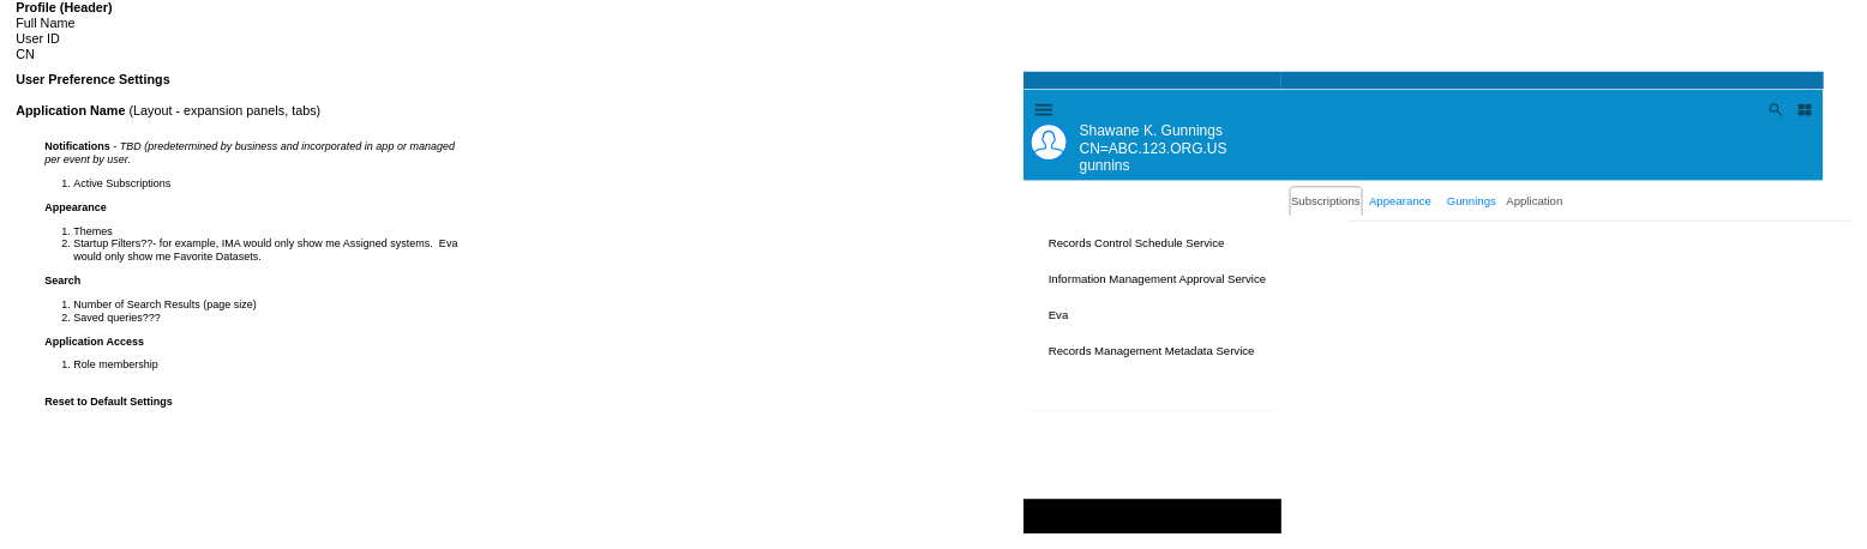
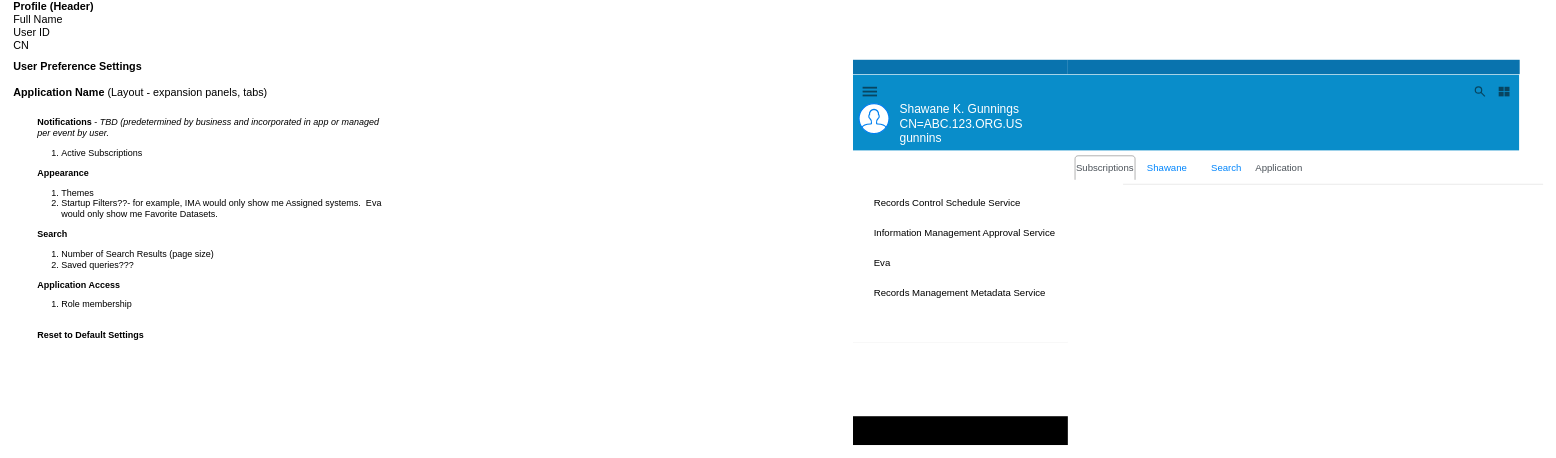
- <mxCell id="19" value="Appearance" style="strokeColor=none;fillColor=none;rSize=5;perimeter=none;whiteSpace=wrap;resizeWidth=1;align=center;spacing=20;fontSize=16;fontColor=#0085FC;" parent="1" vertex="1"><mxGeometry x="1892" y="180" width="105" height="40" as="geometry" /></mxCell>
+ <mxCell id="19" value="Shawane" style="strokeColor=none;fillColor=none;rSize=5;perimeter=none;whiteSpace=wrap;resizeWidth=1;align=center;spacing=20;fontSize=16;fontColor=#0085FC;" parent="1" vertex="1"><mxGeometry x="1892" y="180" width="105" height="40" as="geometry" /></mxCell>
- <mxCell id="20" value="Gunnings" style="strokeColor=none;fillColor=none;rSize=5;perimeter=none;whiteSpace=wrap;resizeWidth=1;align=center;spacing=20;fontSize=16;fontColor=#0085FC;" parent="1" vertex="1"><mxGeometry x="1961" y="180" width="165" height="40" as="geometry" /></mxCell>
+ <mxCell id="20" value="Search" style="strokeColor=none;fillColor=none;rSize=5;perimeter=none;whiteSpace=wrap;resizeWidth=1;align=center;spacing=20;fontSize=16;fontColor=#0085FC;" parent="1" vertex="1"><mxGeometry x="1961" y="180" width="165" height="40" as="geometry" /></mxCell>
